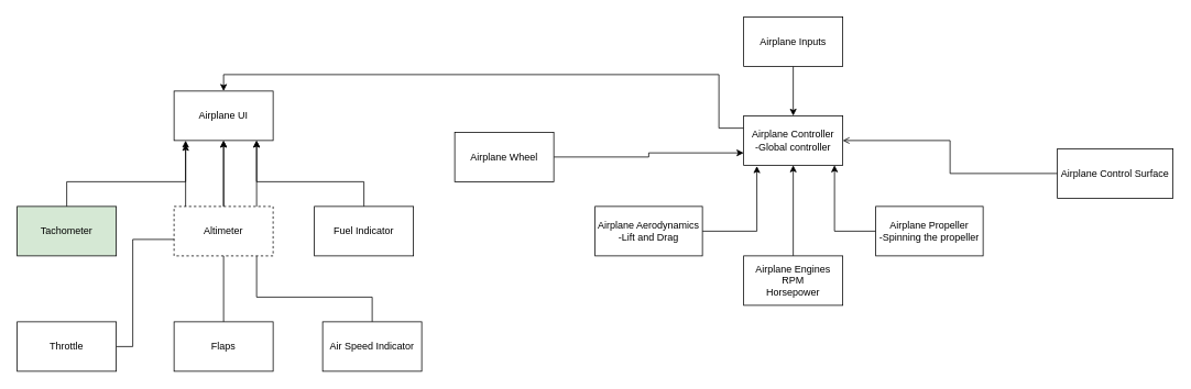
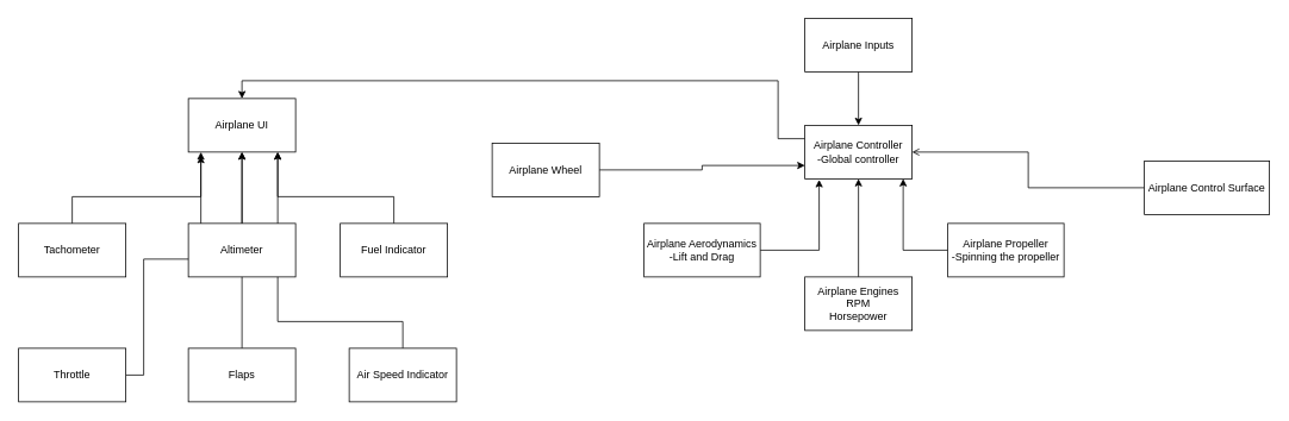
- <mxCell id="27" value="Tachometer" style="rounded=0;whiteSpace=wrap;html=1;fillColor=#d5e8d4;" vertex="1" parent="1"><mxGeometry x="20" y="250" width="120" height="60" as="geometry" /></mxCell>
+ <mxCell id="27" value="Tachometer" style="rounded=0;whiteSpace=wrap;html=1;" vertex="1" parent="1"><mxGeometry x="20" y="250" width="120" height="60" as="geometry" /></mxCell>
- <mxCell id="28" value="Altimeter" style="rounded=0;whiteSpace=wrap;html=1;dashed=1;" vertex="1" parent="1"><mxGeometry x="210" y="250" width="120" height="60" as="geometry" /></mxCell>
+ <mxCell id="28" value="Altimeter" style="rounded=0;whiteSpace=wrap;html=1;" vertex="1" parent="1"><mxGeometry x="210" y="250" width="120" height="60" as="geometry" /></mxCell>
